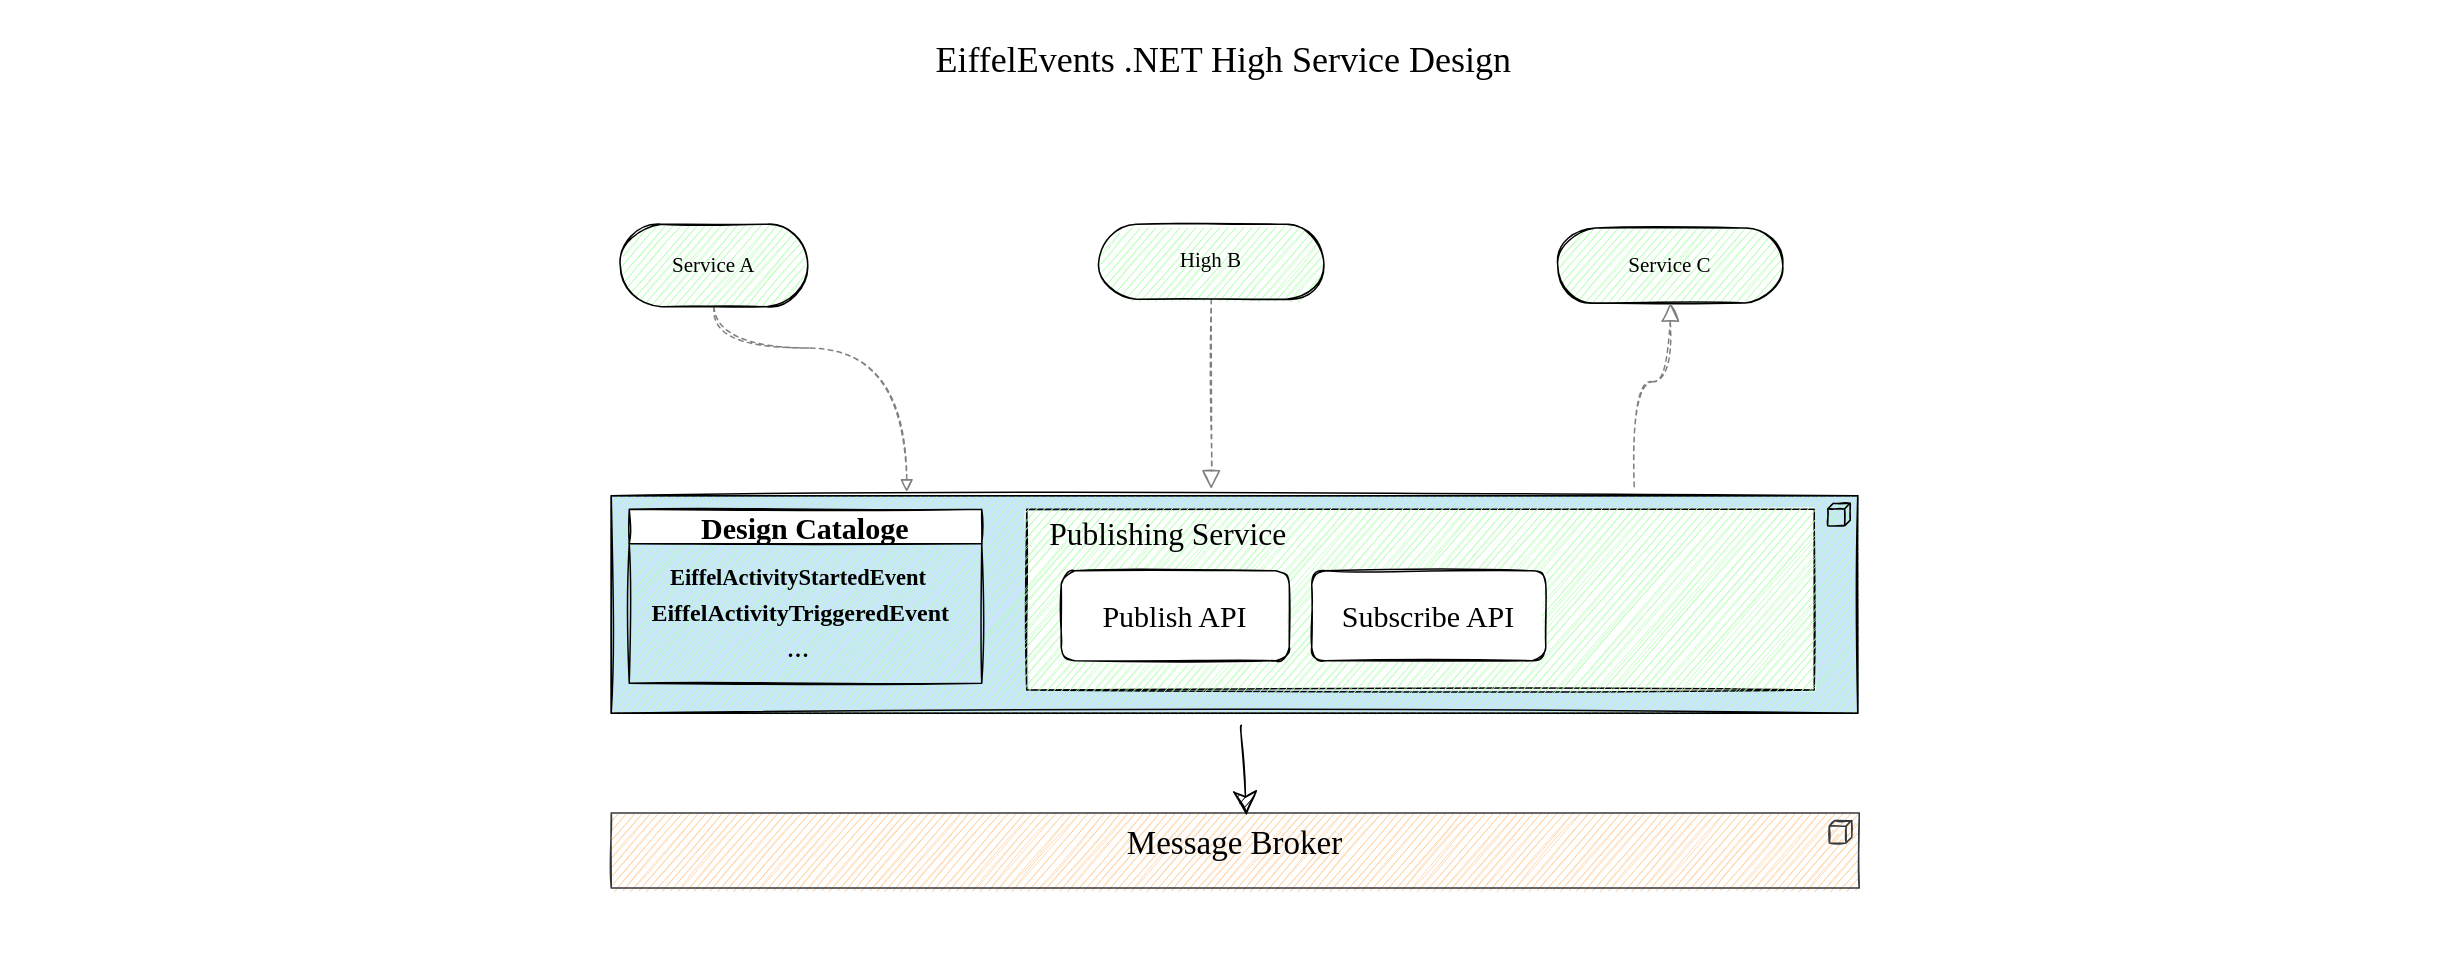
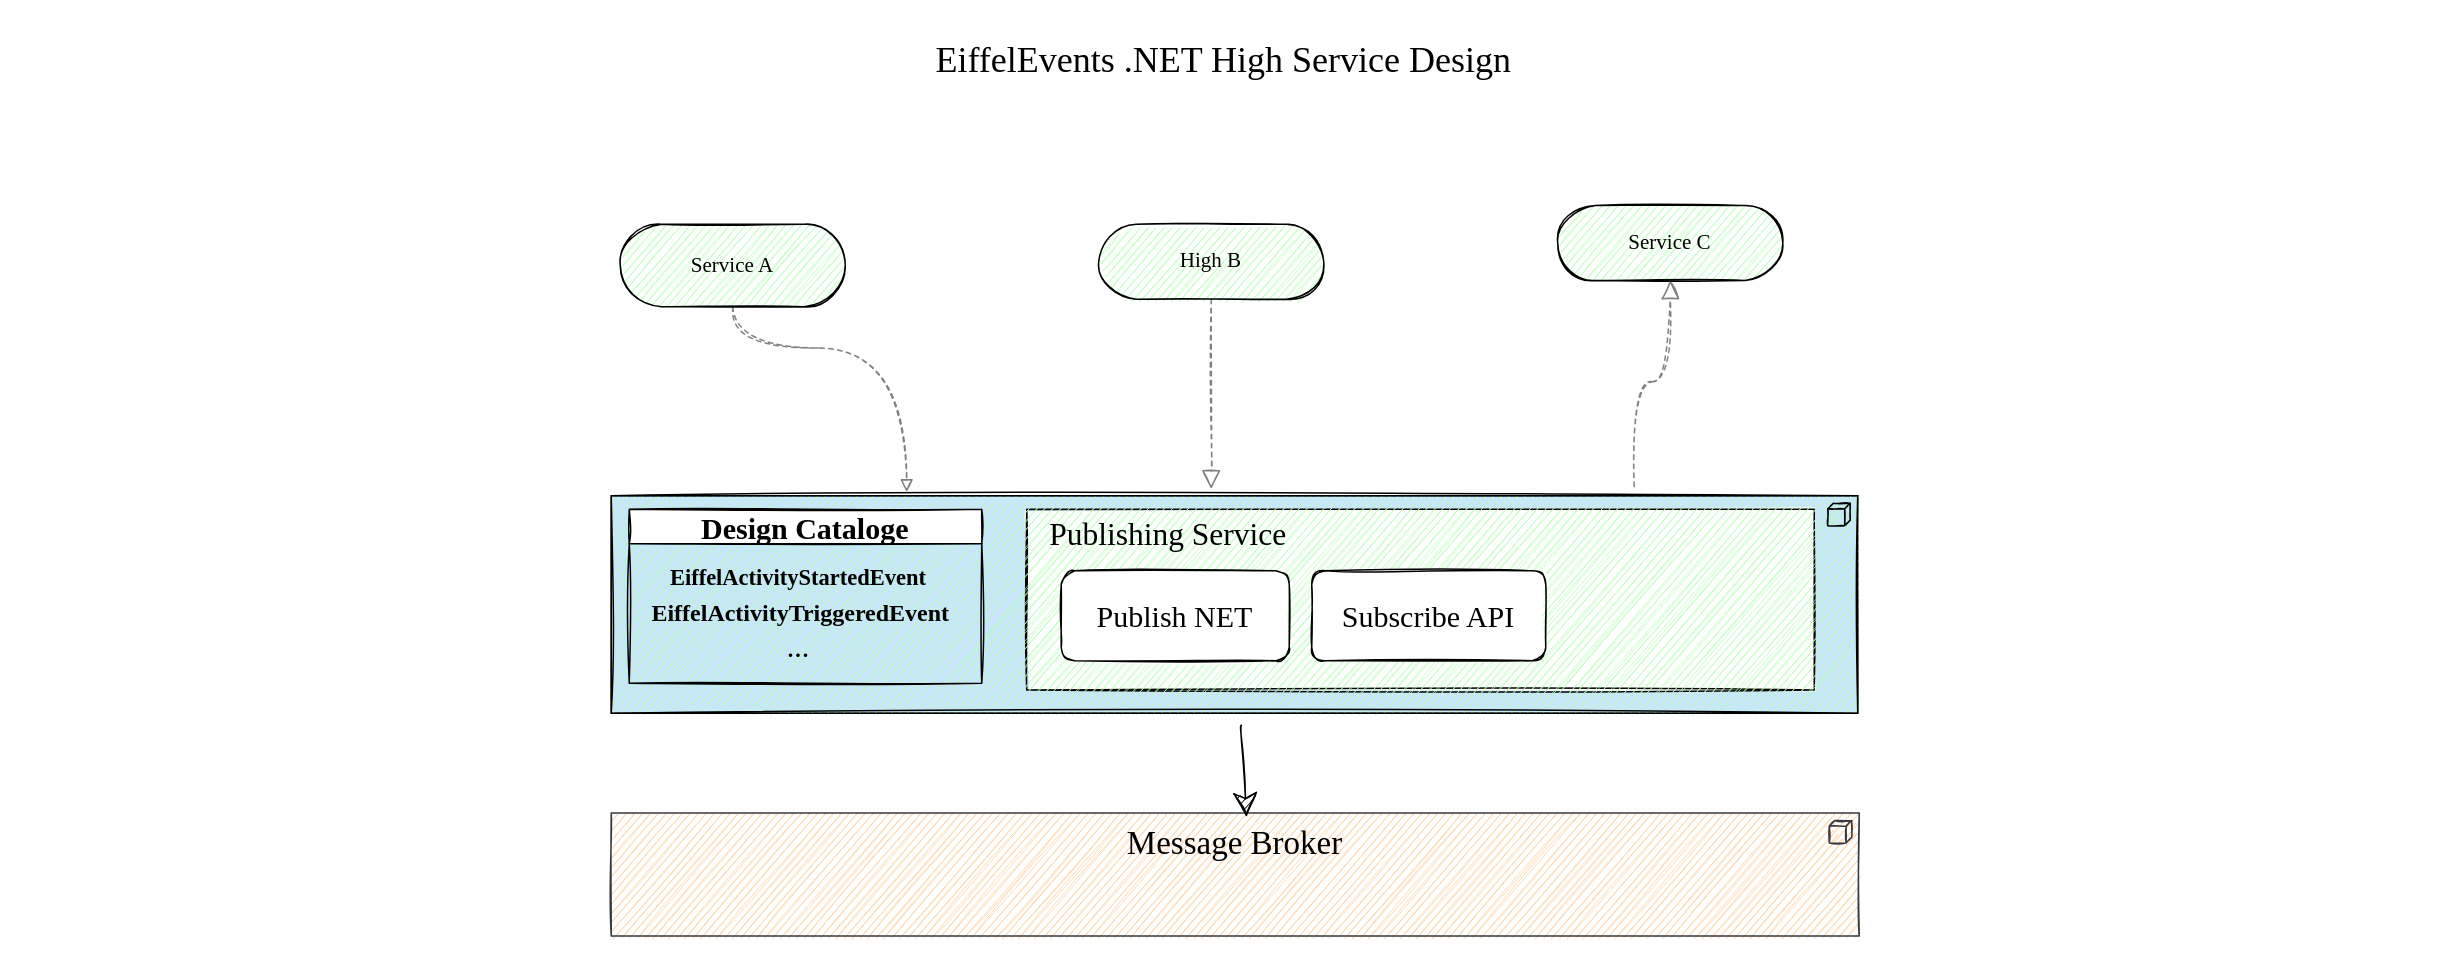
- <mxCell id="5" value="Service A" style="html=1;whiteSpace=wrap;fillColor=#AFFFAF;shape=mxgraph.archimate3.service;fontSize=14;sketch=1;hachureGap=4;pointerEvents=0;fontFamily=Architects Daughter;fontSource=https%3A%2F%2Ffonts.googleapis.com%2Fcss%3Ffamily%3DArchitects%2BDaughter;" vertex="1" parent="1"><mxGeometry x="413" y="149" width="125" height="55" as="geometry" /></mxCell>
+ <mxCell id="5" value="Service A" style="html=1;whiteSpace=wrap;fillColor=#AFFFAF;shape=mxgraph.archimate3.service;fontSize=14;sketch=1;hachureGap=4;pointerEvents=0;fontFamily=Architects Daughter;fontSource=https%3A%2F%2Ffonts.googleapis.com%2Fcss%3Ffamily%3DArchitects%2BDaughter;" vertex="1" parent="1"><mxGeometry x="413" y="149" width="150" height="55" as="geometry" /></mxCell>
- <mxCell id="8" value="Service C" style="html=1;whiteSpace=wrap;fillColor=#AFFFAF;shape=mxgraph.archimate3.service;fontSize=14;sketch=1;hachureGap=4;pointerEvents=0;fontFamily=Architects Daughter;fontSource=https%3A%2F%2Ffonts.googleapis.com%2Fcss%3Ffamily%3DArchitects%2BDaughter;" vertex="1" parent="1"><mxGeometry x="1038" y="151.5" width="150" height="50" as="geometry" /></mxCell>
+ <mxCell id="8" value="Service C" style="html=1;whiteSpace=wrap;fillColor=#AFFFAF;shape=mxgraph.archimate3.service;fontSize=14;sketch=1;hachureGap=4;pointerEvents=0;fontFamily=Architects Daughter;fontSource=https%3A%2F%2Ffonts.googleapis.com%2Fcss%3Ffamily%3DArchitects%2BDaughter;" vertex="1" parent="1"><mxGeometry x="1038" y="136.5" width="150" height="50" as="geometry" /></mxCell>
- <mxCell id="14" value="Publish API" style="rounded=1;whiteSpace=wrap;html=1;sketch=1;hachureGap=4;pointerEvents=0;fontFamily=Architects Daughter;fontSource=https%3A%2F%2Ffonts.googleapis.com%2Fcss%3Ffamily%3DArchitects%2BDaughter;fontSize=20;" vertex="1" parent="11"><mxGeometry x="300" y="50" width="152" height="60" as="geometry" /></mxCell>
+ <mxCell id="14" value="Publish NET" style="rounded=1;whiteSpace=wrap;html=1;sketch=1;hachureGap=4;pointerEvents=0;fontFamily=Architects Daughter;fontSource=https%3A%2F%2Ffonts.googleapis.com%2Fcss%3Ffamily%3DArchitects%2BDaughter;fontSize=20;" vertex="1" parent="11"><mxGeometry x="300" y="50" width="152" height="60" as="geometry" /></mxCell>
- <mxCell id="2" value="&lt;font style=&quot;font-size: 22px&quot;&gt;Message Broker&lt;/font&gt;" style="html=1;whiteSpace=wrap;fillColor=#FFCC99;shape=mxgraph.archimate3.application;appType=node;archiType=square;fontSize=14;verticalAlign=top;sketch=1;hachureGap=4;pointerEvents=0;fontFamily=Architects Daughter;fontSource=https%3A%2F%2Ffonts.googleapis.com%2Fcss%3Ffamily%3DArchitects%2BDaughter;strokeColor=#36393d;" vertex="1" parent="1"><mxGeometry x="407" y="541.5" width="832" height="50" as="geometry" /></mxCell>
+ <mxCell id="2" value="&lt;font style=&quot;font-size: 22px&quot;&gt;Message Broker&lt;/font&gt;" style="html=1;whiteSpace=wrap;fillColor=#FFCC99;shape=mxgraph.archimate3.application;appType=node;archiType=square;fontSize=14;verticalAlign=top;sketch=1;hachureGap=4;pointerEvents=0;fontFamily=Architects Daughter;fontSource=https%3A%2F%2Ffonts.googleapis.com%2Fcss%3Ffamily%3DArchitects%2BDaughter;strokeColor=#36393d;" vertex="1" parent="1"><mxGeometry x="407" y="541.5" width="832" height="82" as="geometry" /></mxCell>
